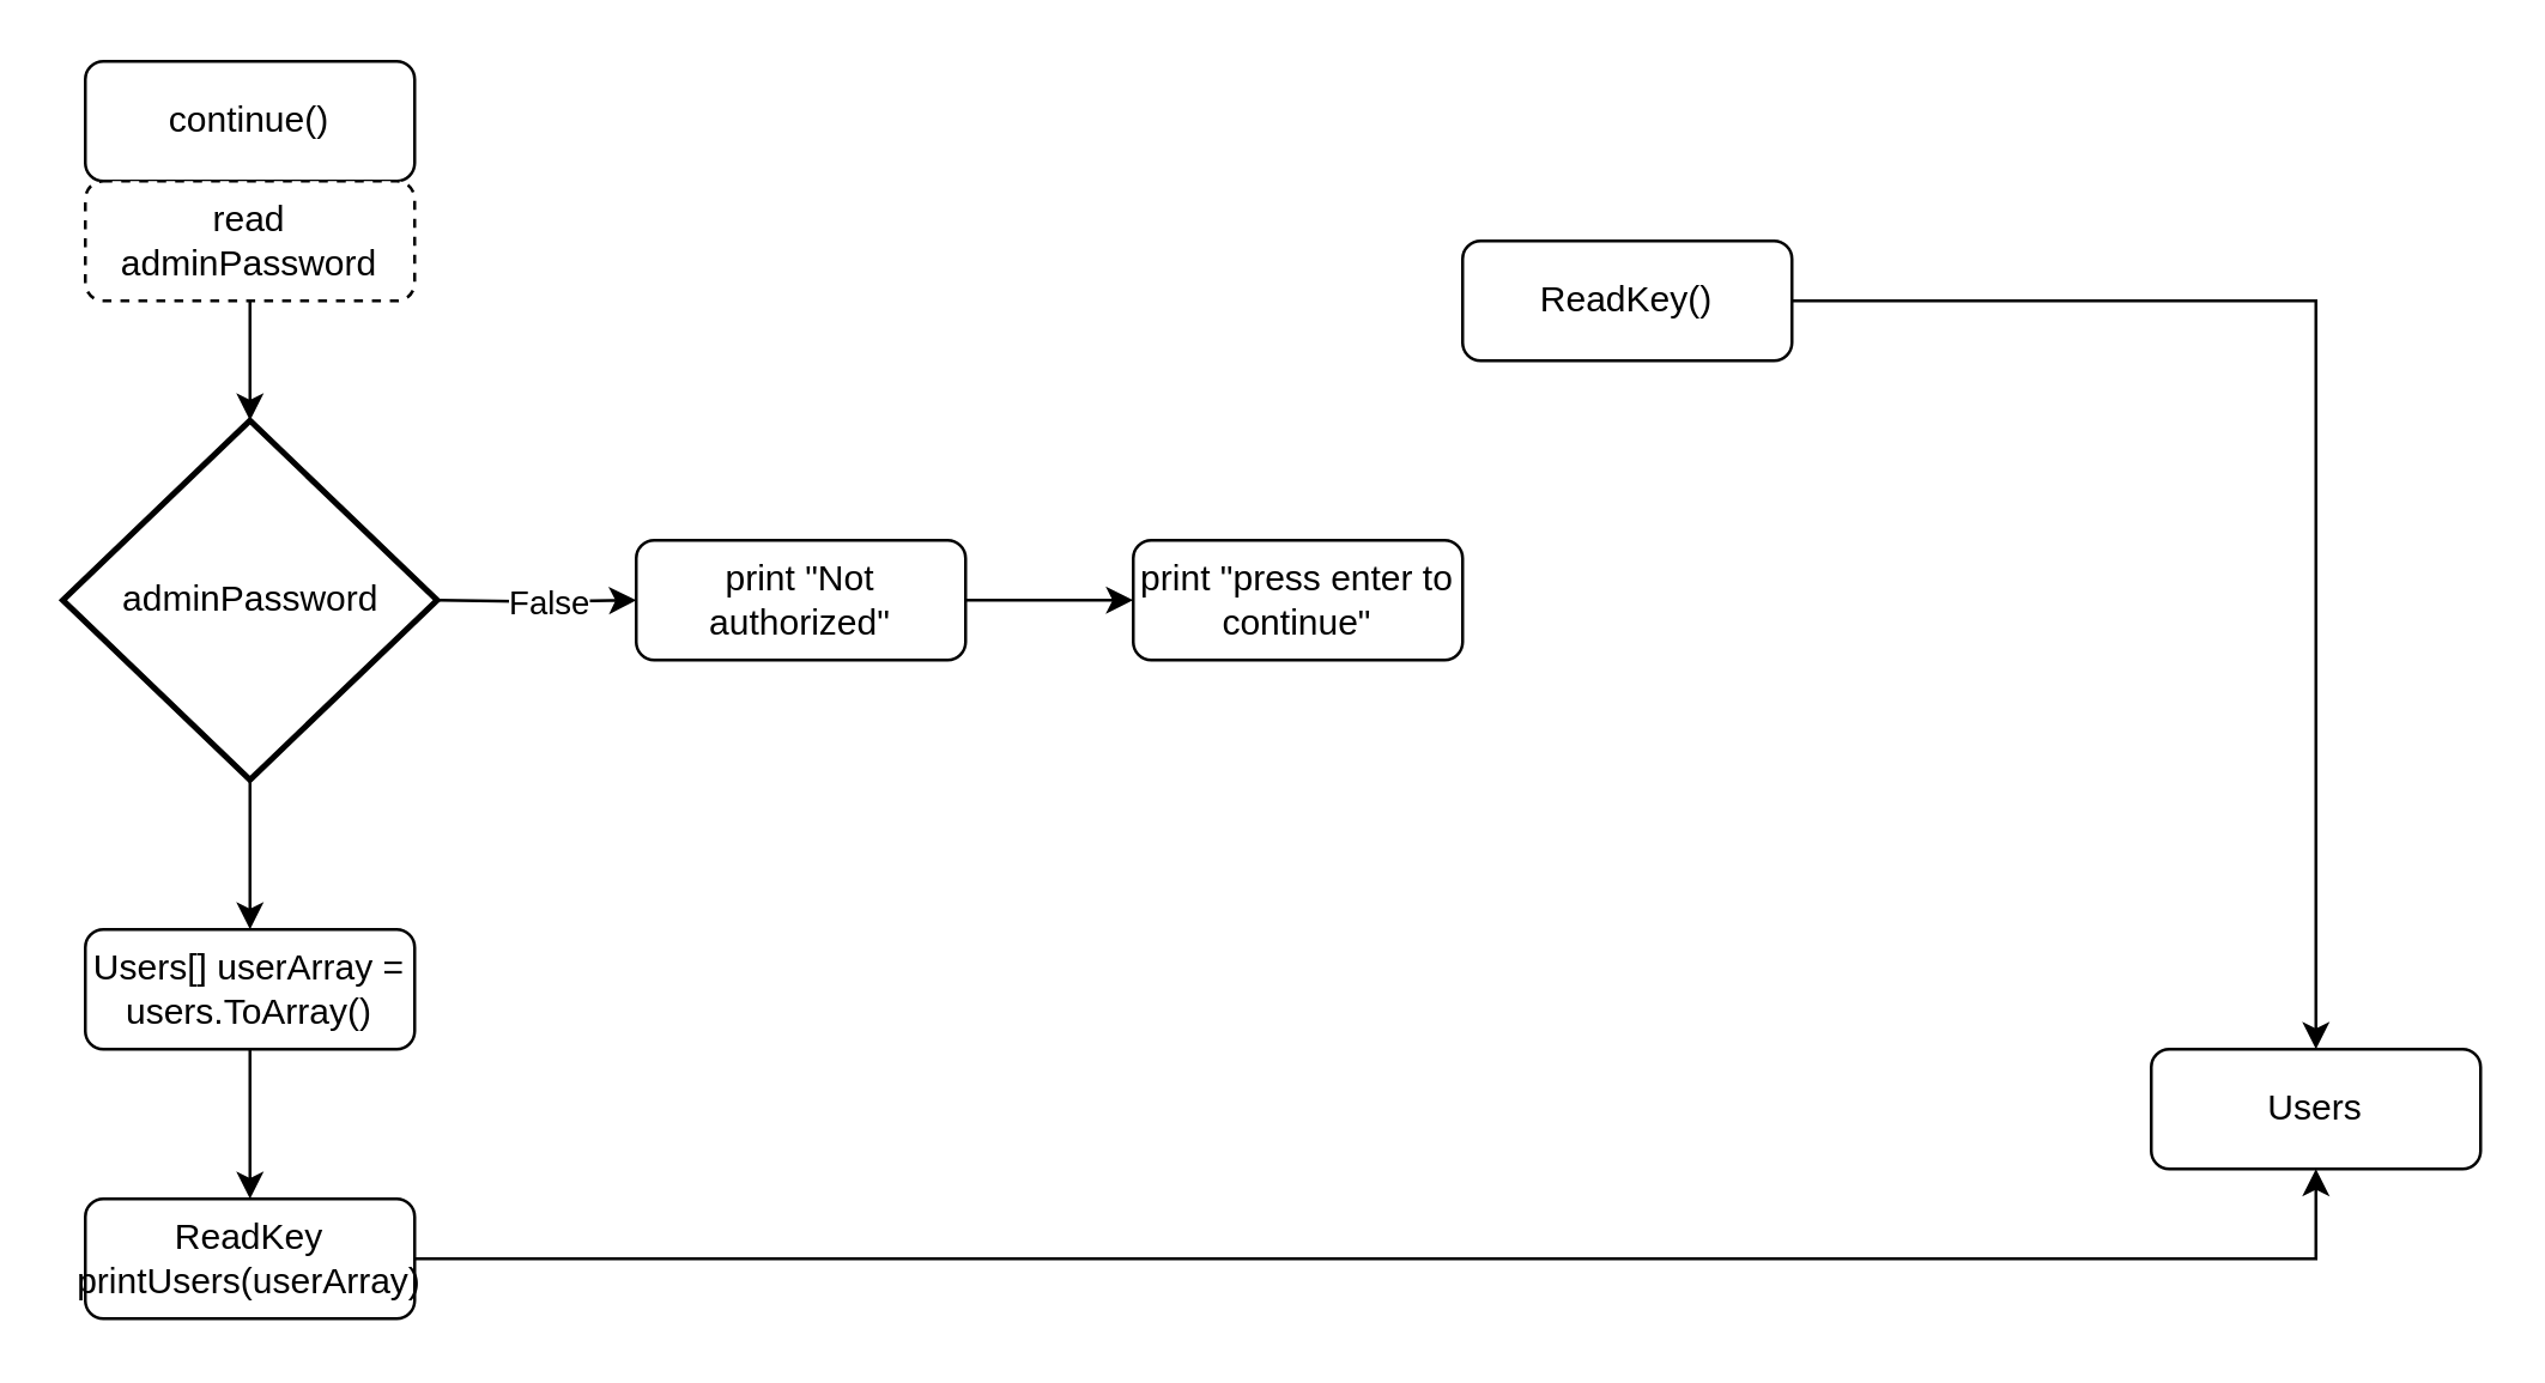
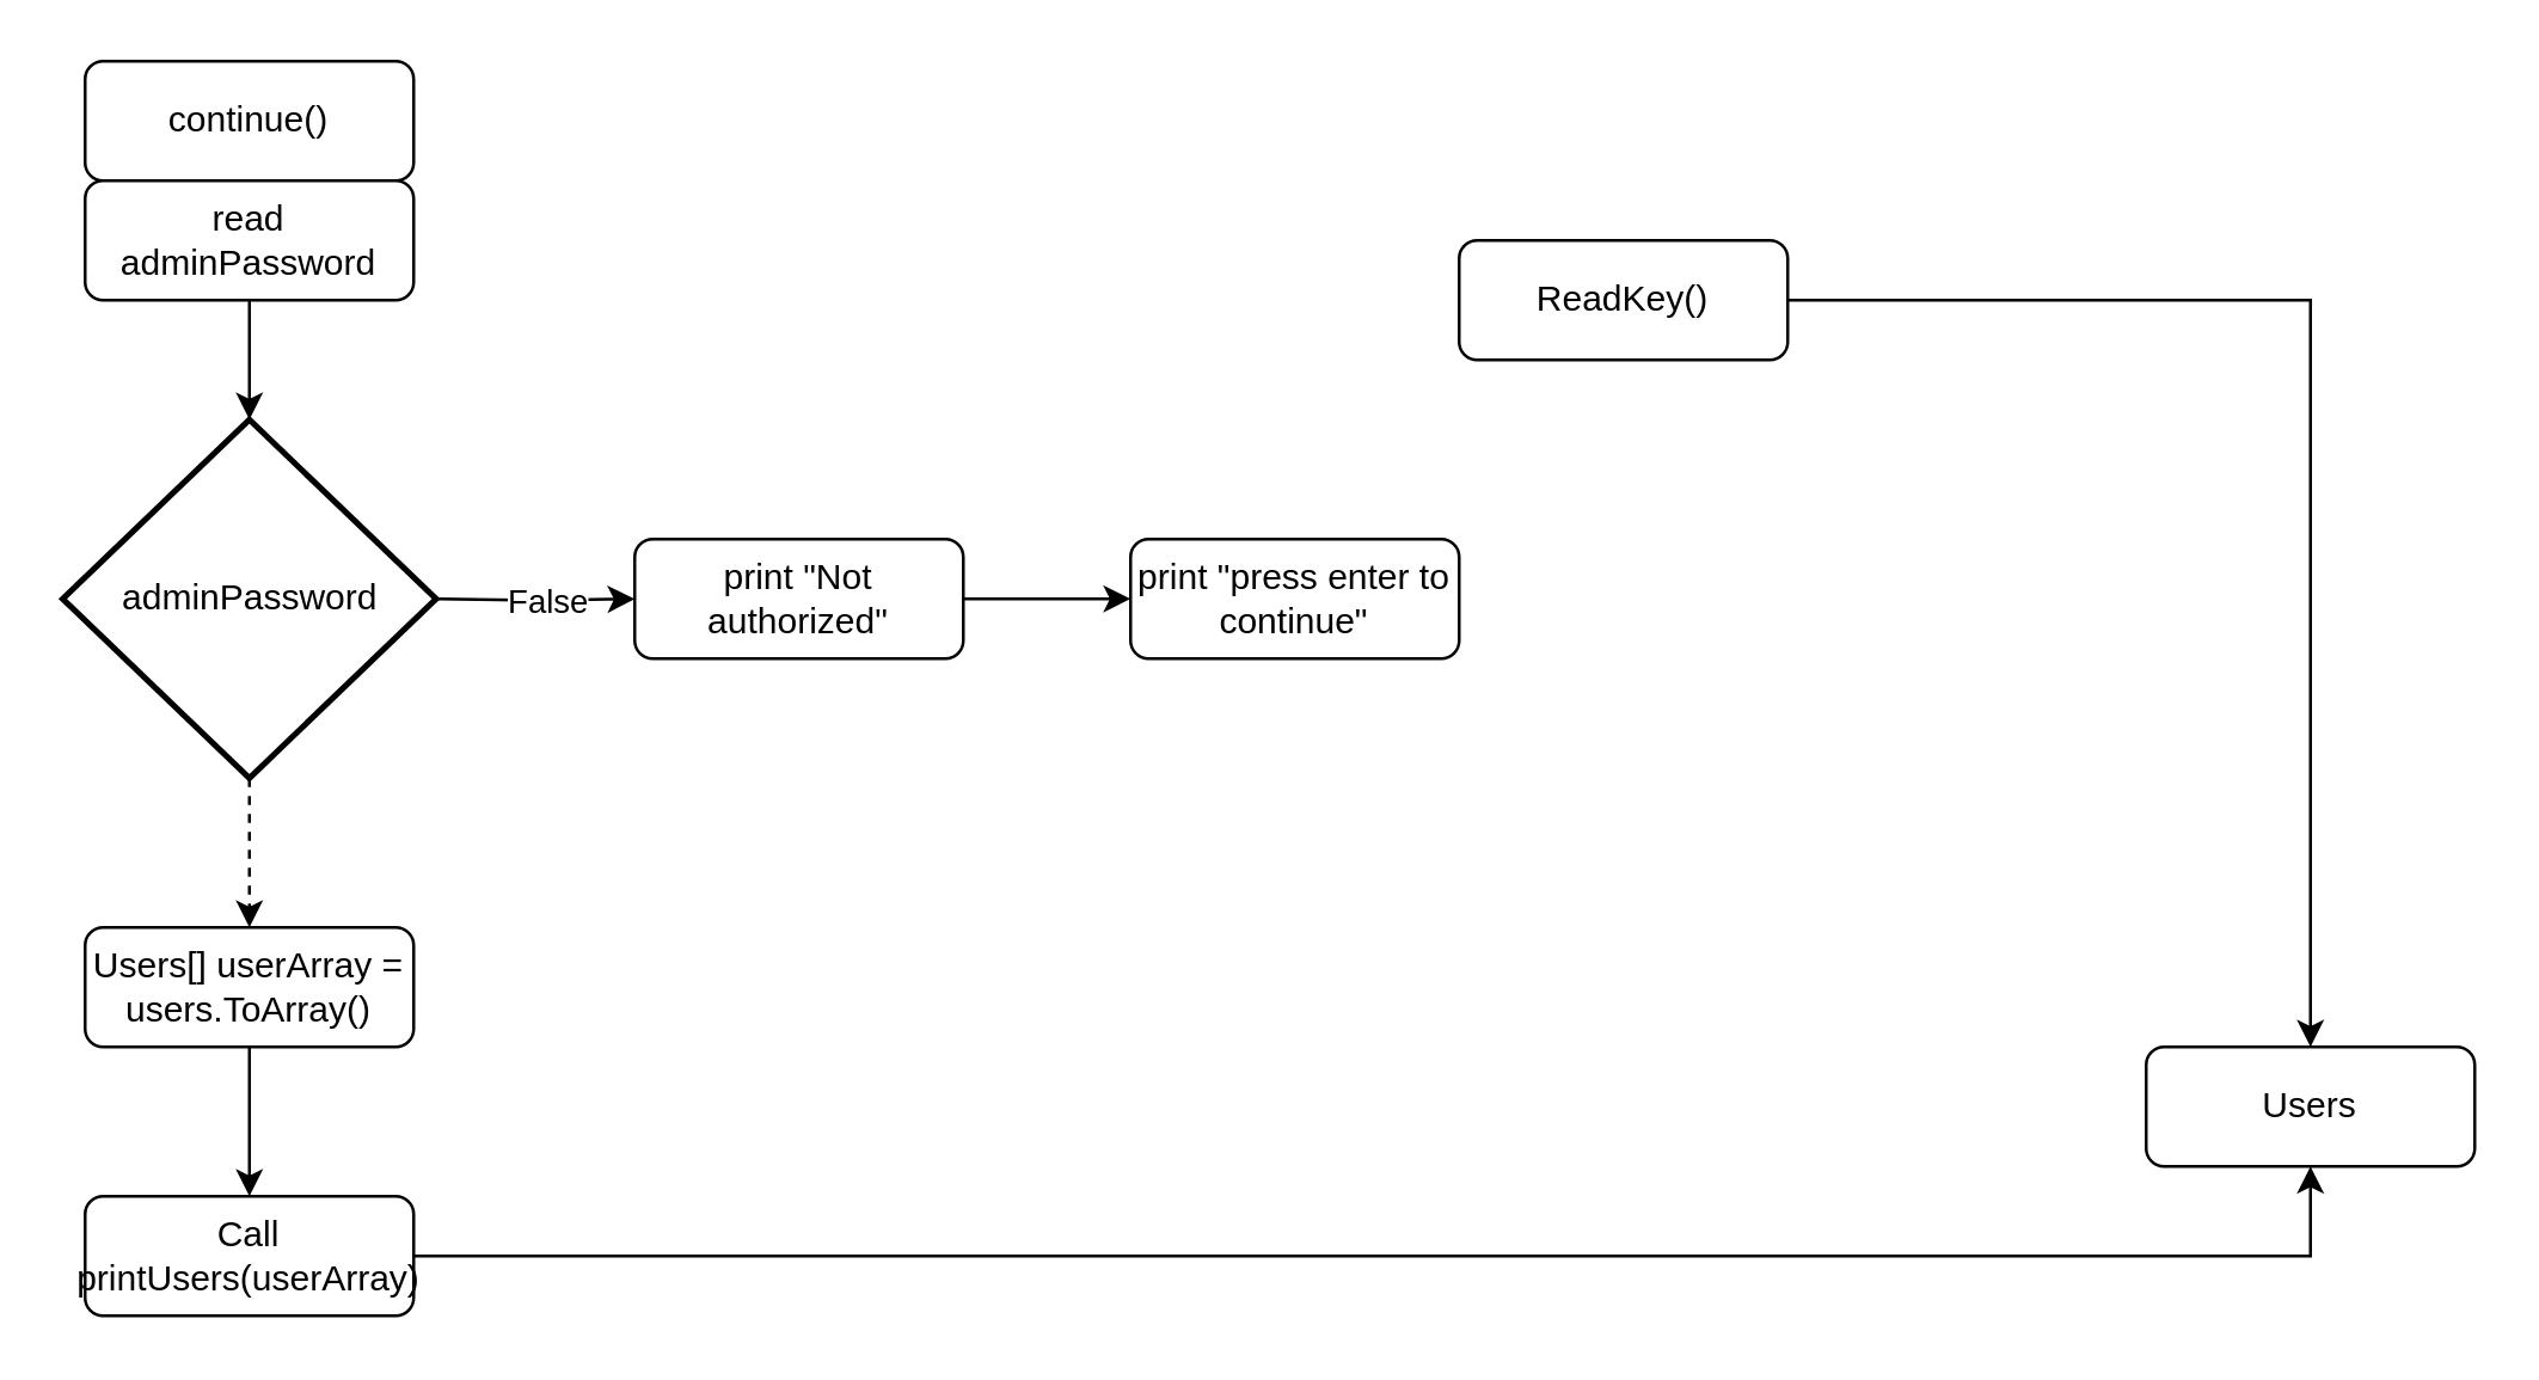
- <mxCell id="3" value="read adminPassword" style="rounded=1;whiteSpace=wrap;html=1;dashed=1;" vertex="1" parent="1"><mxGeometry x="28" y="60" width="110" height="40" as="geometry" /></mxCell>
+ <mxCell id="3" value="read adminPassword" style="rounded=1;whiteSpace=wrap;html=1;" vertex="1" parent="1"><mxGeometry x="28" y="60" width="110" height="40" as="geometry" /></mxCell>
- <mxCell id="9" style="edgeStyle=orthogonalEdgeStyle;rounded=0;orthogonalLoop=1;jettySize=auto;html=1;entryX=0.5;entryY=0;entryDx=0;entryDy=0;" edge="1" parent="1" source="10" target="16"><mxGeometry relative="1" as="geometry" /></mxCell>
+ <mxCell id="9" style="edgeStyle=orthogonalEdgeStyle;rounded=0;orthogonalLoop=1;jettySize=auto;html=1;entryX=0.5;entryY=0;entryDx=0;entryDy=0;dashed=1;" edge="1" parent="1" source="10" target="16"><mxGeometry relative="1" as="geometry" /></mxCell>
- <mxCell id="18" value="ReadKey printUsers(userArray)" style="rounded=1;whiteSpace=wrap;html=1;" vertex="1" parent="1"><mxGeometry x="28" y="400" width="110" height="40" as="geometry" /></mxCell>
+ <mxCell id="18" value="Call printUsers(userArray)" style="rounded=1;whiteSpace=wrap;html=1;" vertex="1" parent="1"><mxGeometry x="28" y="400" width="110" height="40" as="geometry" /></mxCell>
